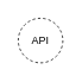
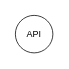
- <mxCell id="2" value="API" style="ellipse;whiteSpace=wrap;html=1;aspect=fixed;dashed=1;" vertex="1" parent="1"><mxGeometry x="20" y="20" width="50" height="50" as="geometry" /></mxCell>
+ <mxCell id="2" value="API" style="ellipse;whiteSpace=wrap;html=1;aspect=fixed;" vertex="1" parent="1"><mxGeometry x="20" y="20" width="50" height="50" as="geometry" /></mxCell>
